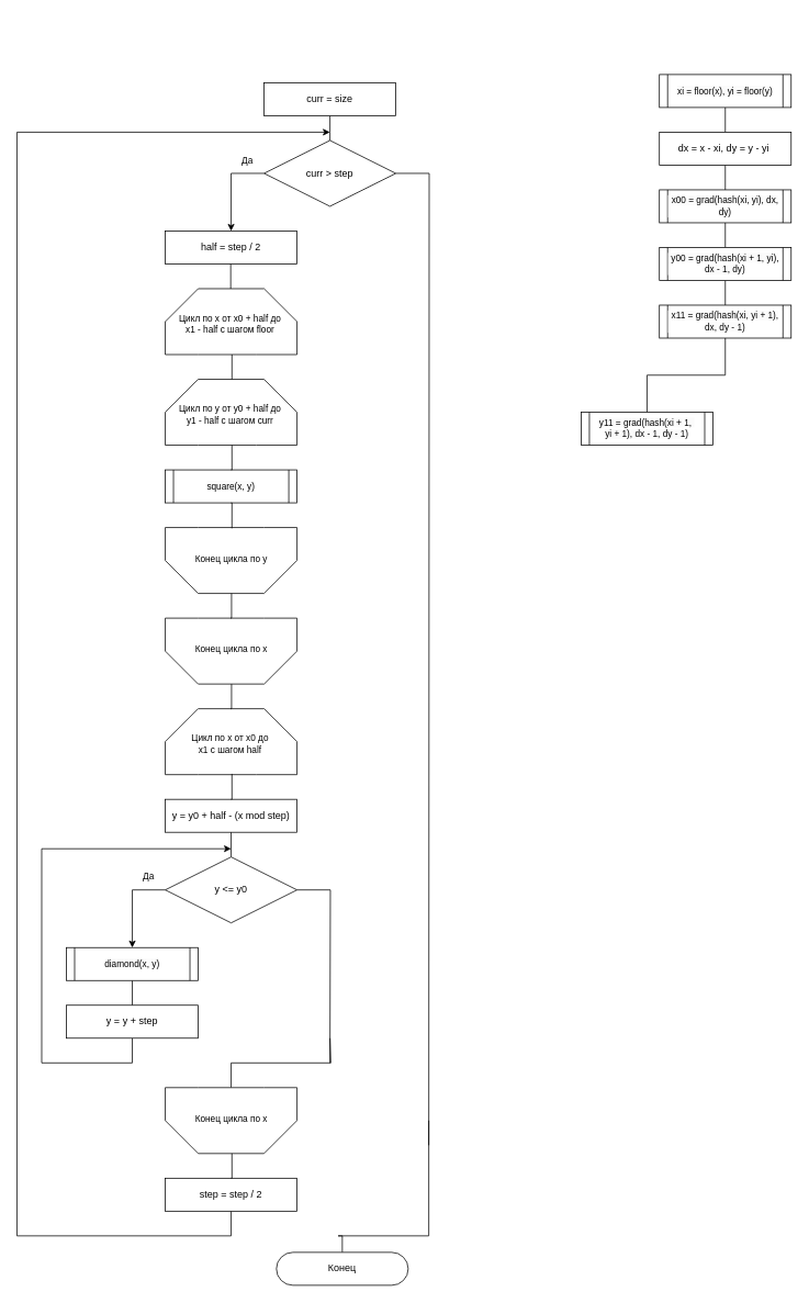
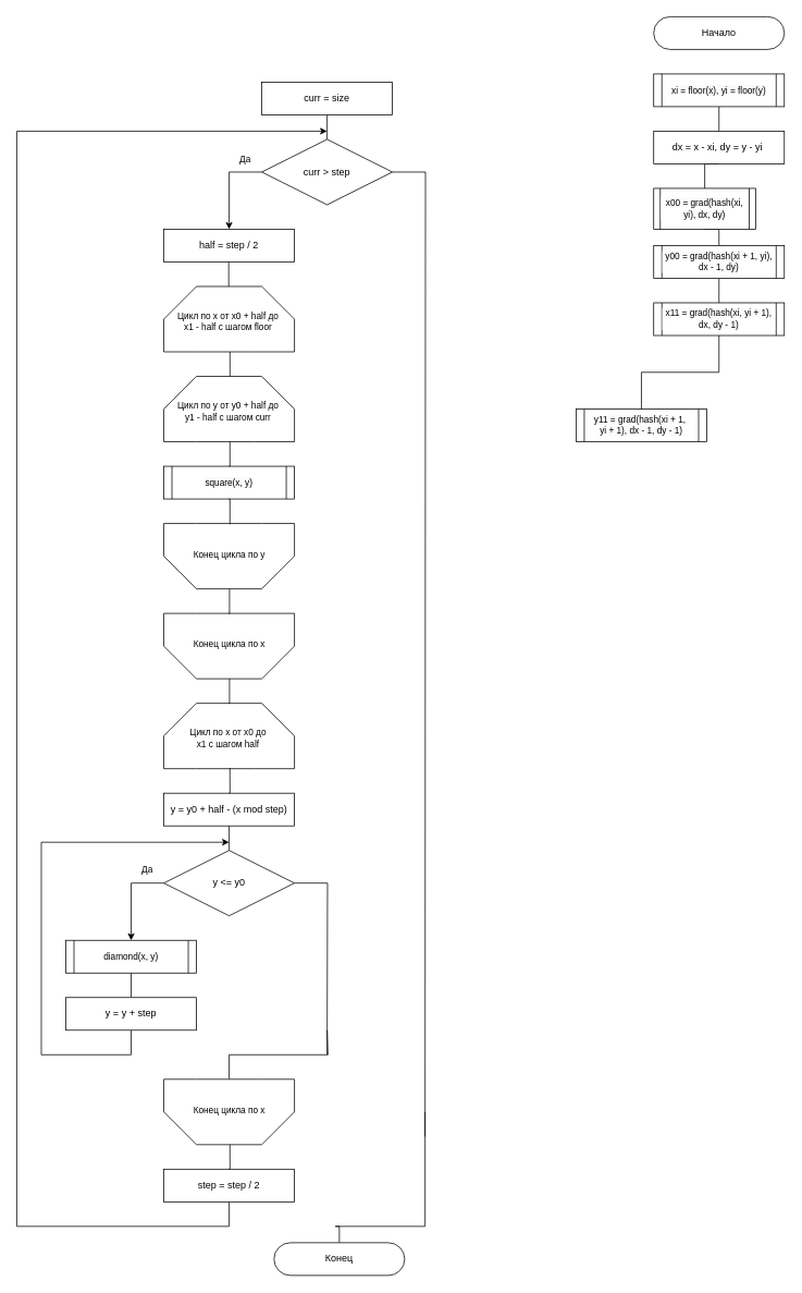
+ <mxCell id="2" value="Начало" style="rounded=1;whiteSpace=wrap;html=1;arcSize=50;" vertex="1" parent="1"><mxGeometry x="800" width="160" height="40" as="geometry" y="20" /></mxCell>
- <mxCell id="45" value="&lt;div&gt;&lt;span style=&quot;background-color: rgb(251, 251, 251);&quot;&gt;x00 = grad(hash(xi, yi), dx, dy)&lt;/span&gt;&lt;/div&gt;" style="shape=process;whiteSpace=wrap;html=1;backgroundOutline=1;fontFamily=Helvetica;fontSize=11;fontColor=default;labelBackgroundColor=default;size=0.062;" vertex="1" parent="1"><mxGeometry x="800" y="230" width="160" height="40" as="geometry" /></mxCell>
+ <mxCell id="45" value="&lt;div&gt;&lt;span style=&quot;background-color: rgb(251, 251, 251);&quot;&gt;x00 = grad(hash(xi, yi), dx, dy)&lt;/span&gt;&lt;/div&gt;" style="shape=process;whiteSpace=wrap;html=1;backgroundOutline=1;fontFamily=Helvetica;fontSize=11;fontColor=default;labelBackgroundColor=default;size=0.062;" vertex="1" parent="1"><mxGeometry x="800" y="230" width="125" height="50" as="geometry" /></mxCell>
